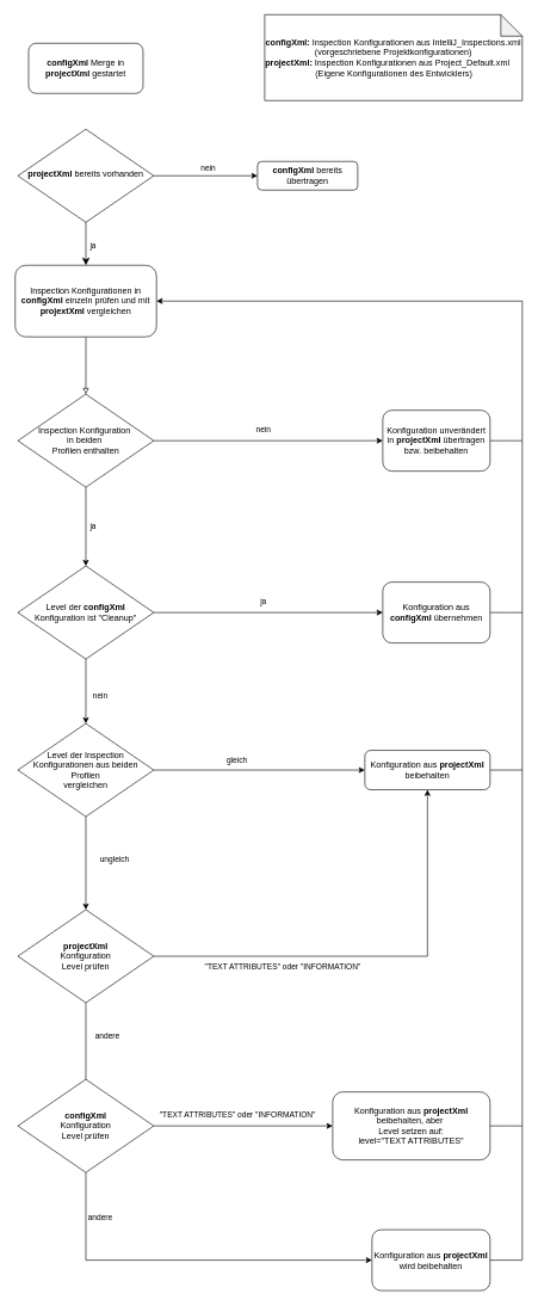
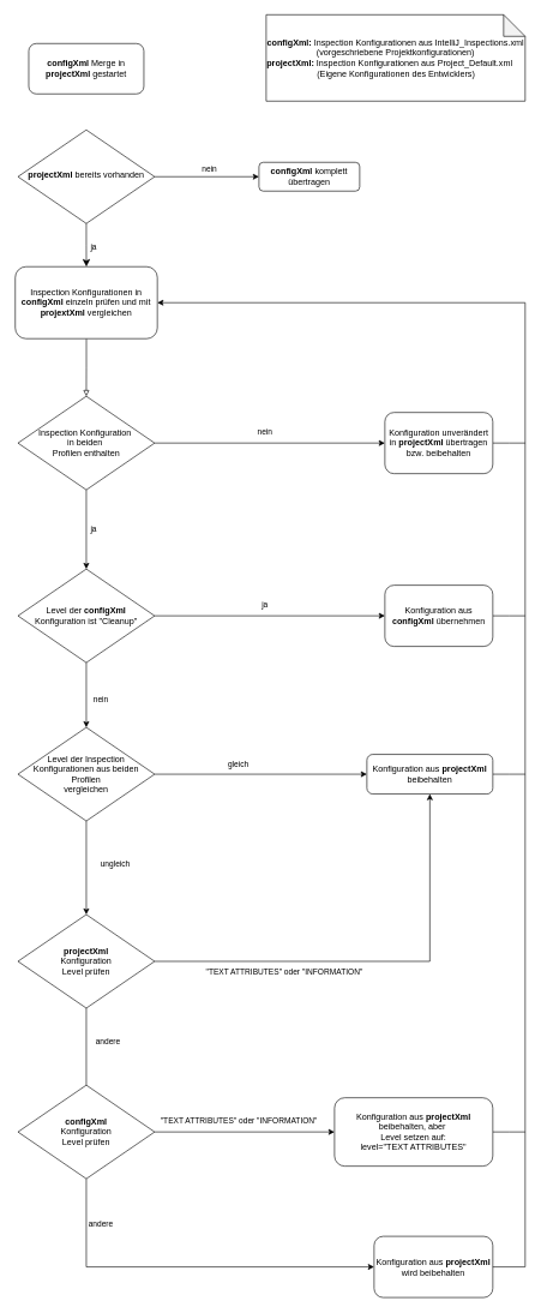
- <mxCell id="5" value="&lt;b&gt;configXml&lt;/b&gt; bereits übertragen" style="rounded=1;whiteSpace=wrap;html=1;fontSize=12;glass=0;strokeWidth=1;shadow=0;" parent="1" vertex="1"><mxGeometry x="359" y="225" width="140" height="40" as="geometry" /></mxCell>
+ <mxCell id="5" value="&lt;b&gt;configXml&lt;/b&gt; komplett übertragen" style="rounded=1;whiteSpace=wrap;html=1;fontSize=12;glass=0;strokeWidth=1;shadow=0;" parent="1" vertex="1"><mxGeometry x="359" y="225" width="140" height="40" as="geometry" /></mxCell>
